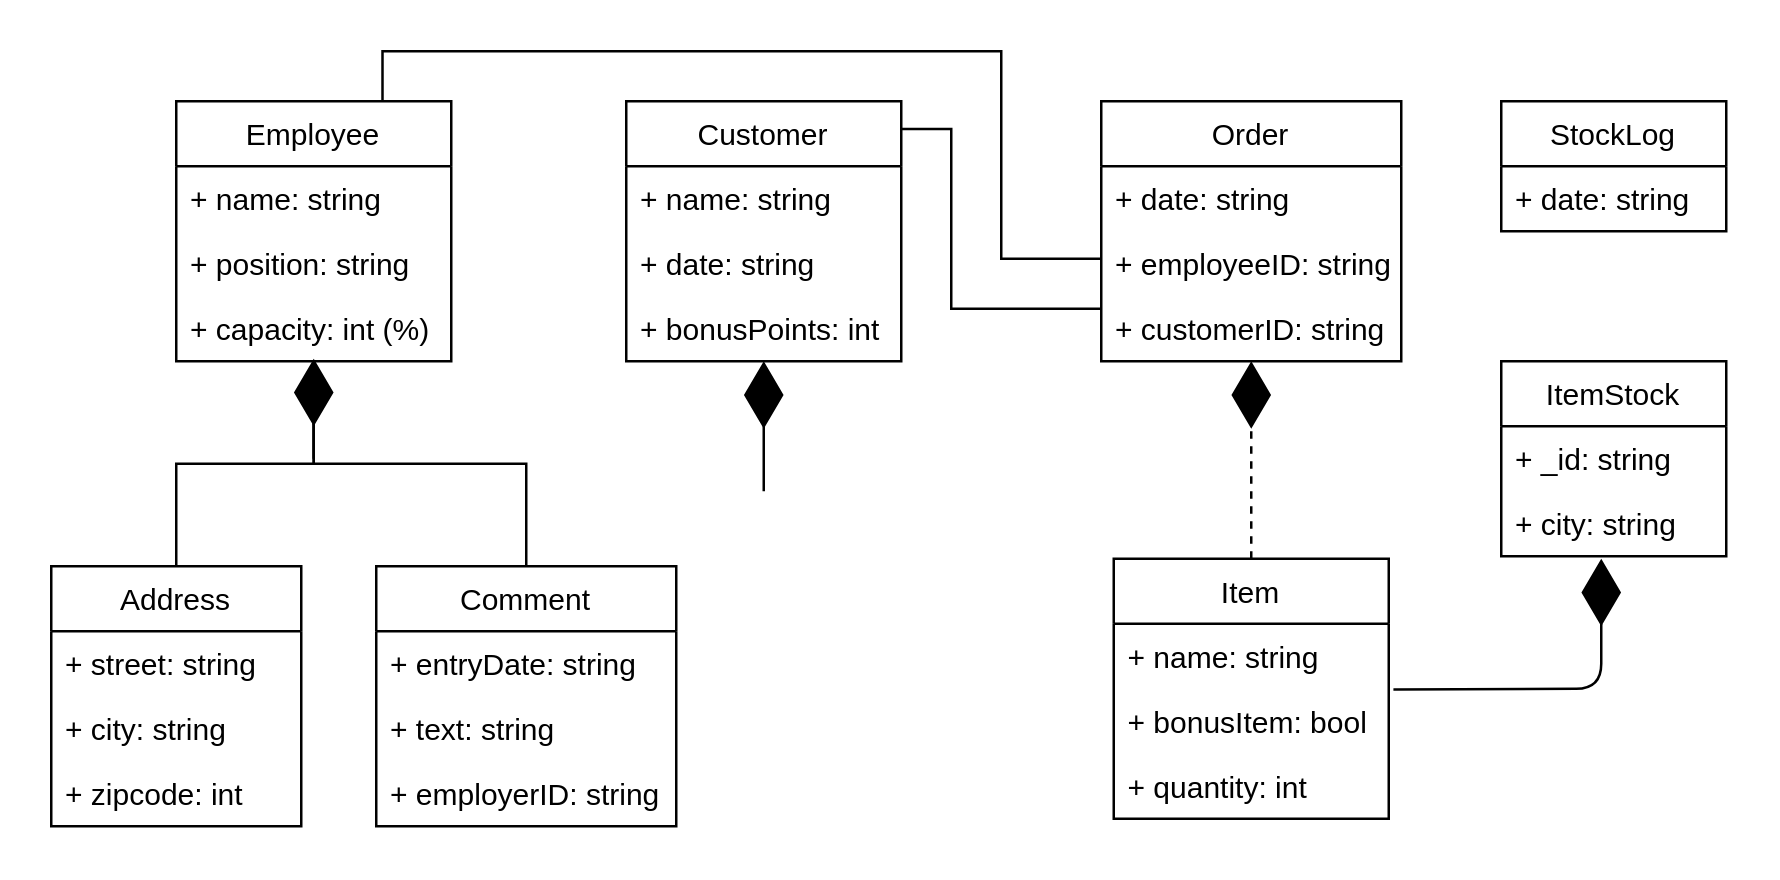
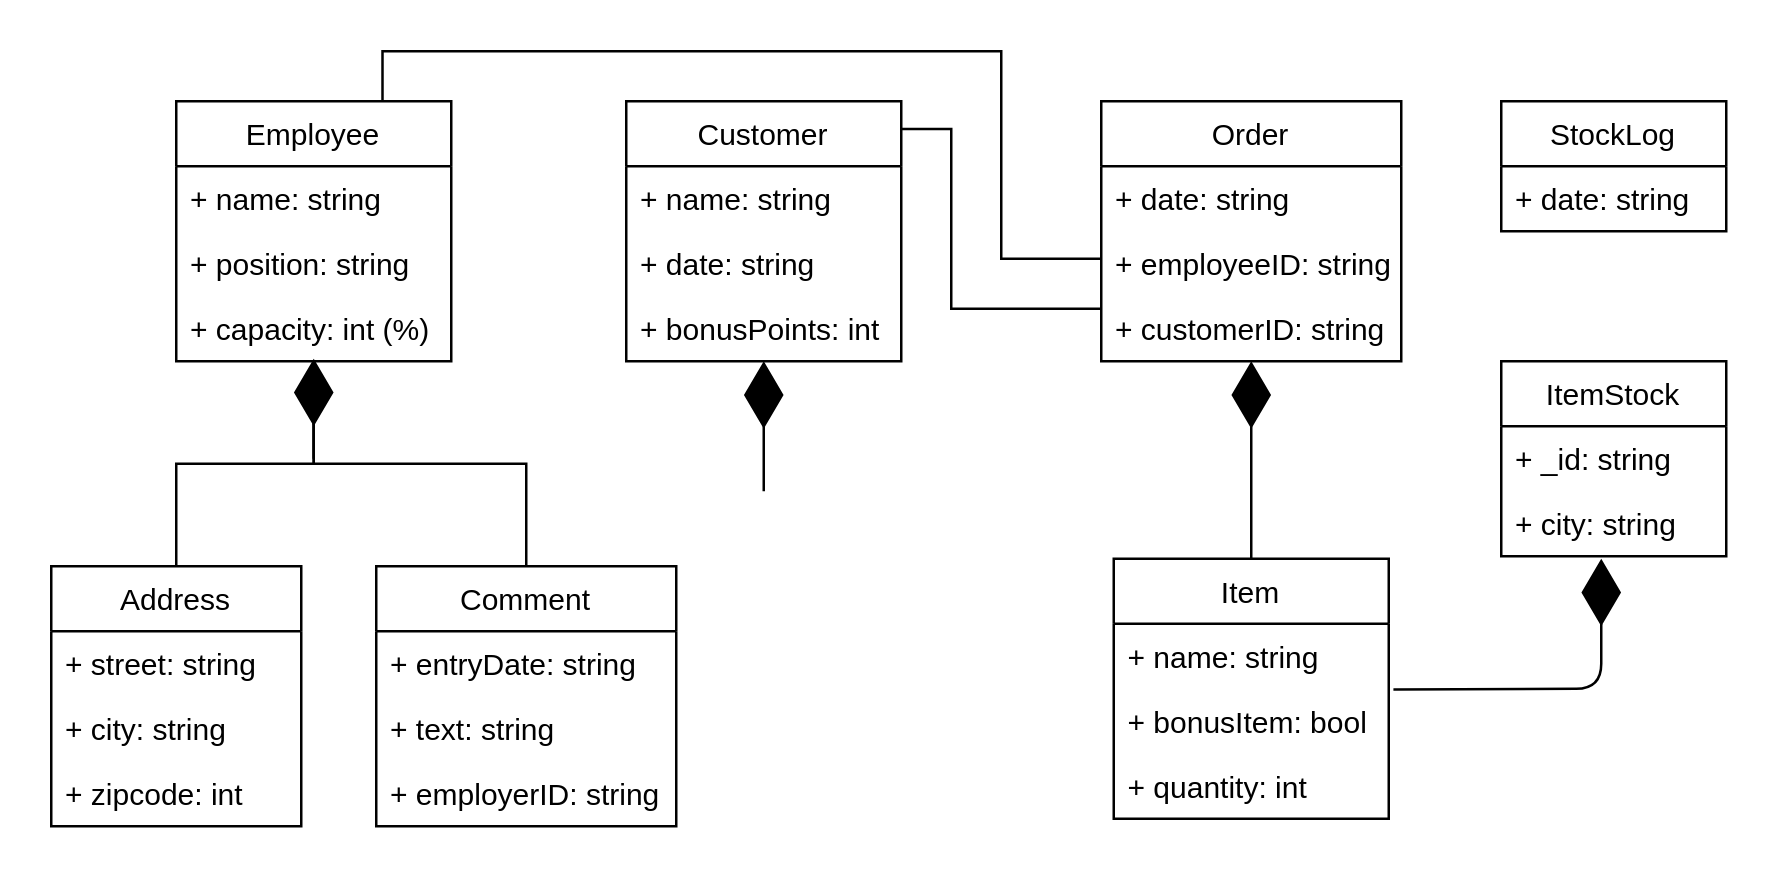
- <mxCell id="26" value="" style="endArrow=diamondThin;endFill=1;endSize=24;html=1;entryX=0.5;entryY=1;entryDx=0;entryDy=0;exitX=0.5;exitY=0;exitDx=0;exitDy=0;dashed=1;" parent="1" target="14" edge="1" source="18"><mxGeometry width="160" relative="1" as="geometry"><mxPoint x="480" y="183" as="sourcePoint" /><mxPoint x="250" y="342" as="targetPoint" /></mxGeometry></mxCell>
+ <mxCell id="26" value="" style="endArrow=diamondThin;endFill=1;endSize=24;html=1;entryX=0.5;entryY=1;entryDx=0;entryDy=0;exitX=0.5;exitY=0;exitDx=0;exitDy=0;" parent="1" target="14" edge="1" source="18"><mxGeometry width="160" relative="1" as="geometry"><mxPoint x="480" y="183" as="sourcePoint" /><mxPoint x="250" y="342" as="targetPoint" /></mxGeometry></mxCell>
